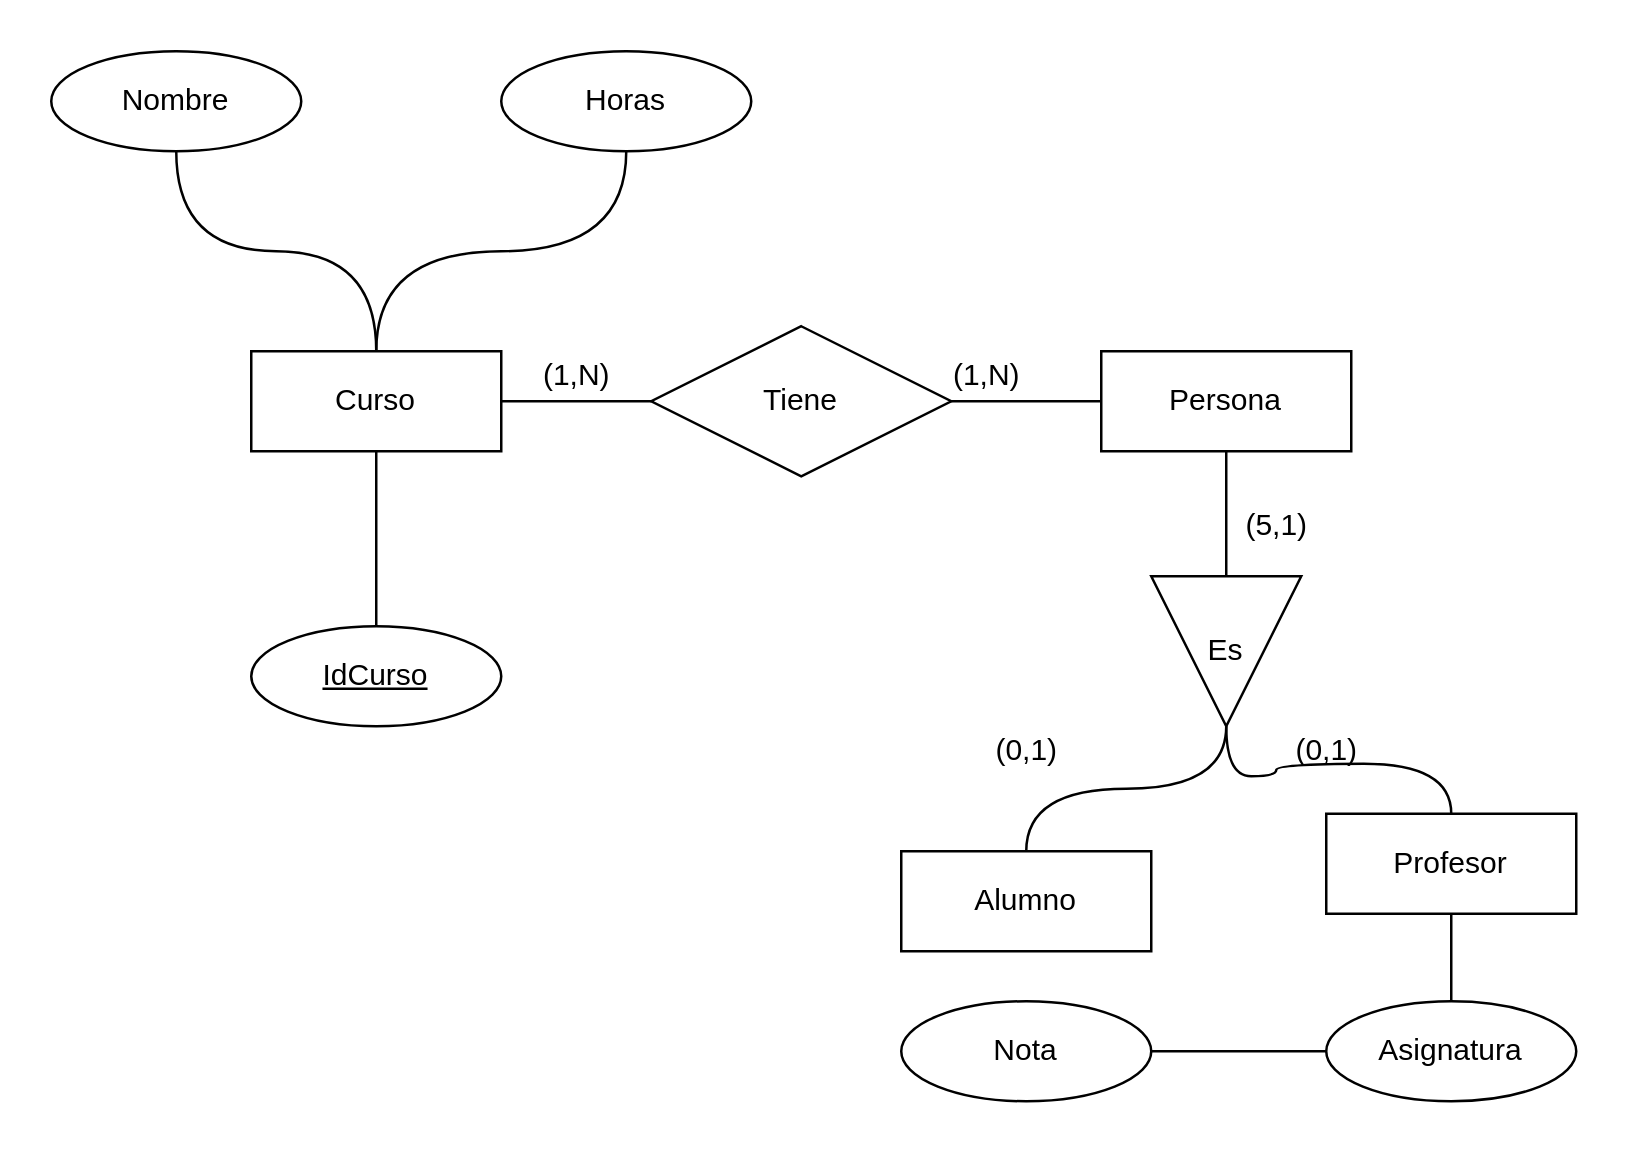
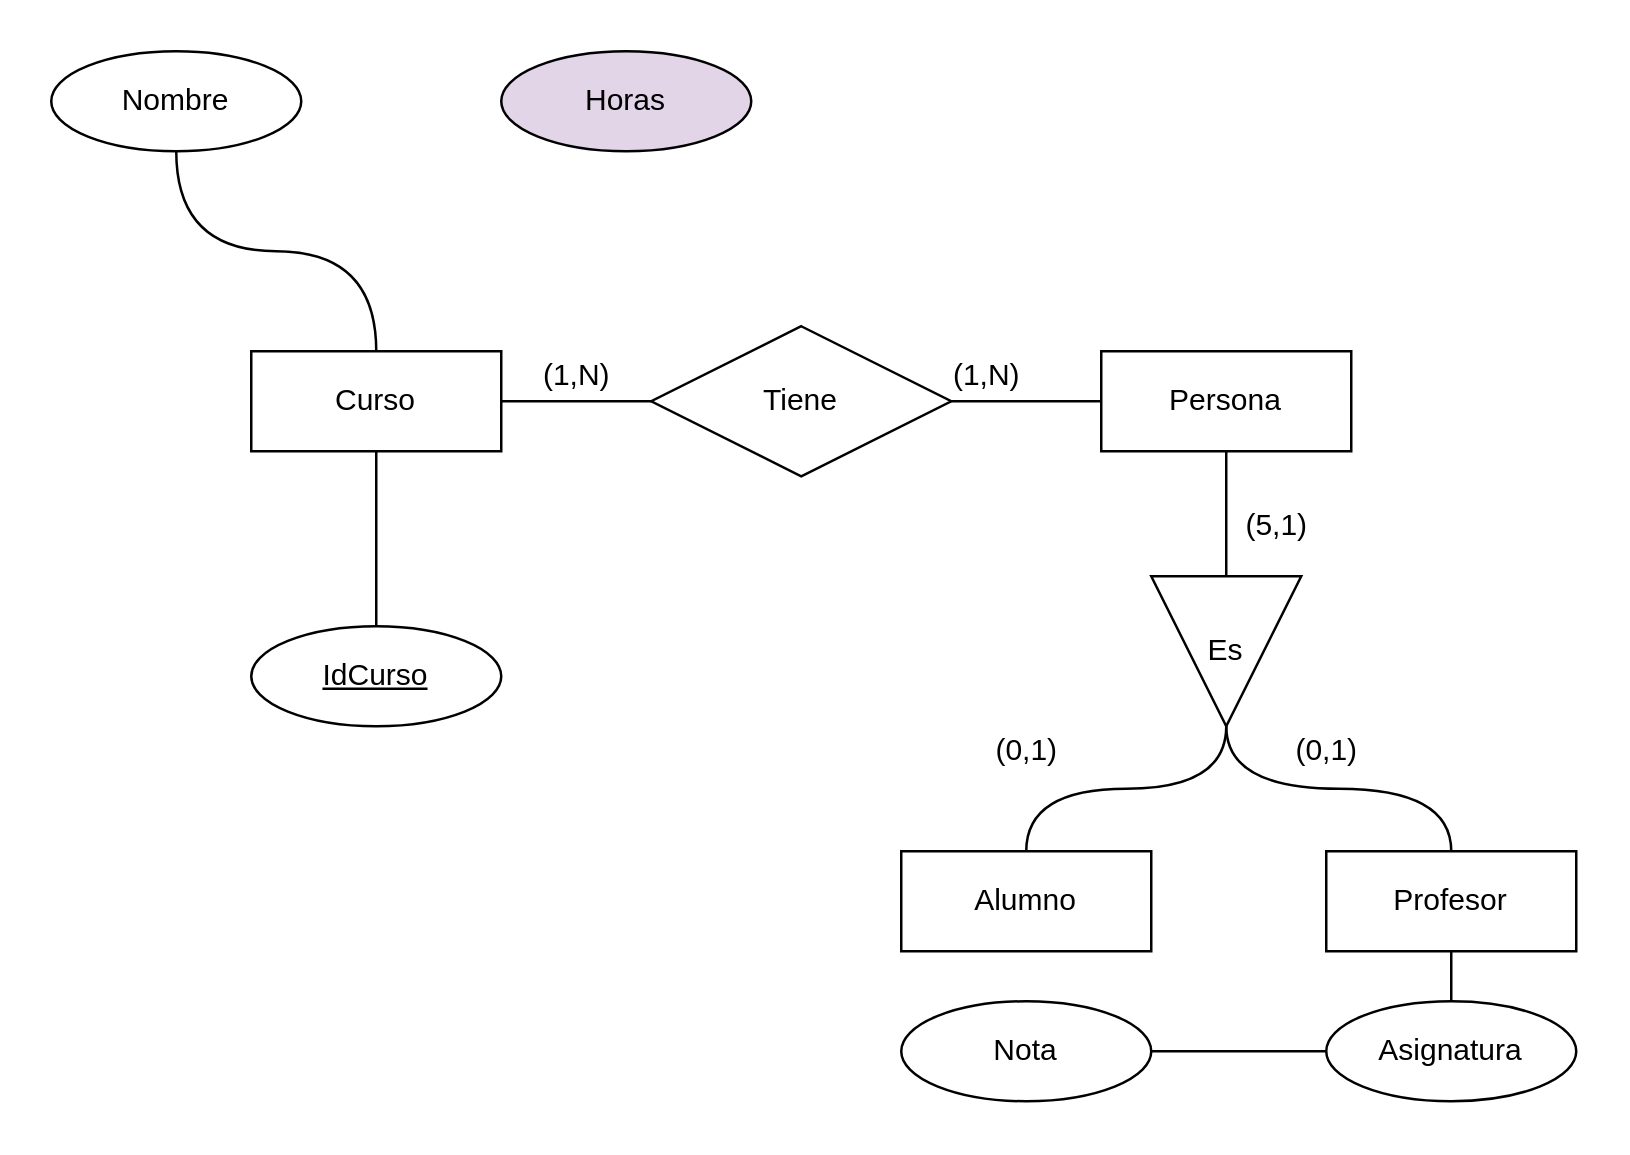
- <mxCell id="11" value="Horas" style="ellipse;whiteSpace=wrap;html=1;align=center;" vertex="1" parent="1"><mxGeometry x="200" y="20" width="100" height="40" as="geometry" /></mxCell>
+ <mxCell id="11" value="Horas" style="ellipse;whiteSpace=wrap;html=1;align=center;fillColor=#e1d5e7;" vertex="1" parent="1"><mxGeometry x="200" y="20" width="100" height="40" as="geometry" /></mxCell>
- <mxCell id="10" style="edgeStyle=orthogonalEdgeStyle;curved=1;rounded=0;orthogonalLoop=1;jettySize=auto;html=1;entryX=0.5;entryY=0;entryDx=0;entryDy=0;endArrow=none;endFill=0;" edge="1" parent="1" source="11" target="2"><mxGeometry relative="1" as="geometry" /></mxCell>
- <mxCell id="15" value="Profesor" style="whiteSpace=wrap;html=1;align=center;" vertex="1" parent="1"><mxGeometry x="530" y="325" width="100" height="40" as="geometry" /></mxCell>
+ <mxCell id="15" value="Profesor" style="whiteSpace=wrap;html=1;align=center;" vertex="1" parent="1"><mxGeometry x="530" y="340" width="100" height="40" as="geometry" /></mxCell>
